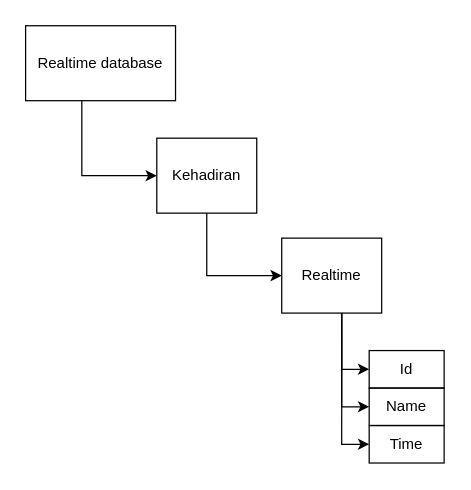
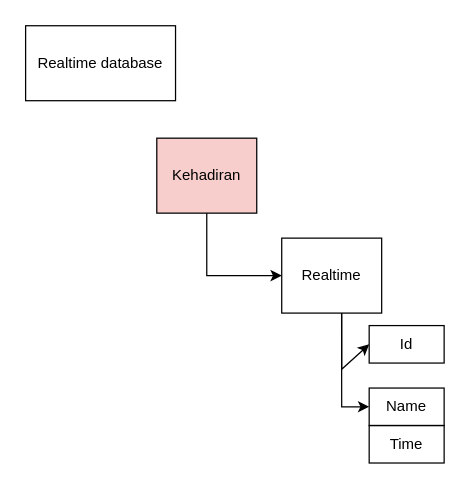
- <mxCell id="2" value="" style="edgeStyle=orthogonalEdgeStyle;rounded=0;orthogonalLoop=1;jettySize=auto;html=1;" edge="1" parent="1" source="3" target="4"><mxGeometry relative="1" as="geometry"><Array as="points"><mxPoint x="65" y="140" /><mxPoint x="145" y="140" /></Array></mxGeometry></mxCell>
- <mxCell id="4" value="Kehadiran" style="rounded=0;whiteSpace=wrap;html=1;" vertex="1" parent="1"><mxGeometry x="125" y="110" width="80" height="60" as="geometry" /></mxCell>
+ <mxCell id="4" value="Kehadiran" style="rounded=0;whiteSpace=wrap;html=1;fillColor=#f8cecc;" vertex="1" parent="1"><mxGeometry x="125" y="110" width="80" height="60" as="geometry" /></mxCell>
- <mxCell id="7" value="Id" style="text;html=1;strokeColor=default;fillColor=none;align=center;verticalAlign=middle;whiteSpace=wrap;rounded=0;" vertex="1" parent="1"><mxGeometry x="295" y="280" width="60" height="30" as="geometry" /></mxCell>
+ <mxCell id="7" value="Id" style="text;html=1;strokeColor=default;fillColor=none;align=center;verticalAlign=middle;whiteSpace=wrap;rounded=0;" vertex="1" parent="1"><mxGeometry x="295" y="260" width="60" height="30" as="geometry" /></mxCell>
- <mxCell id="12" value="" style="endArrow=classic;html=1;rounded=0;exitX=0.601;exitY=1.004;exitDx=0;exitDy=0;exitPerimeter=0;entryX=0;entryY=0.5;entryDx=0;entryDy=0;" edge="1" parent="1" source="5" target="9"><mxGeometry width="50" height="50" relative="1" as="geometry"><mxPoint x="275" y="250" as="sourcePoint" /><mxPoint x="285" y="310" as="targetPoint" /><Array as="points"><mxPoint x="273" y="355" /></Array></mxGeometry></mxCell>
